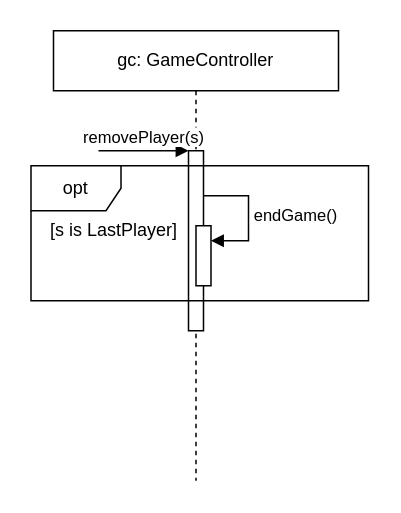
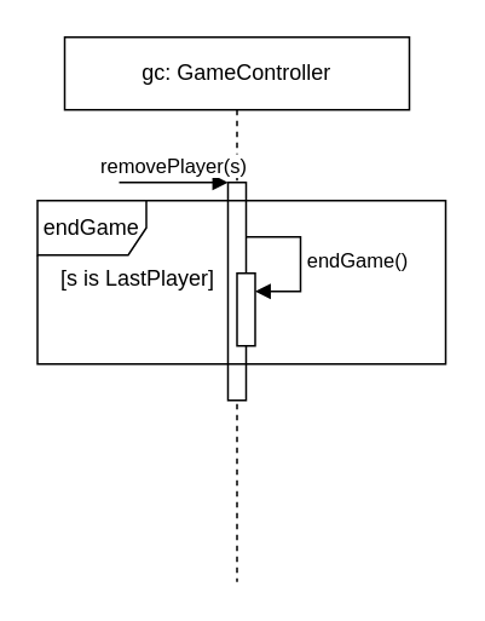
- <mxCell id="7" value="opt" style="shape=umlFrame;whiteSpace=wrap;html=1;pointerEvents=0;" vertex="1" parent="2"><mxGeometry x="-15" y="90" width="225" height="90" as="geometry" /></mxCell>
+ <mxCell id="7" value="endGame" style="shape=umlFrame;whiteSpace=wrap;html=1;pointerEvents=0;" vertex="1" parent="2"><mxGeometry x="-15" y="90" width="225" height="90" as="geometry" /></mxCell>
